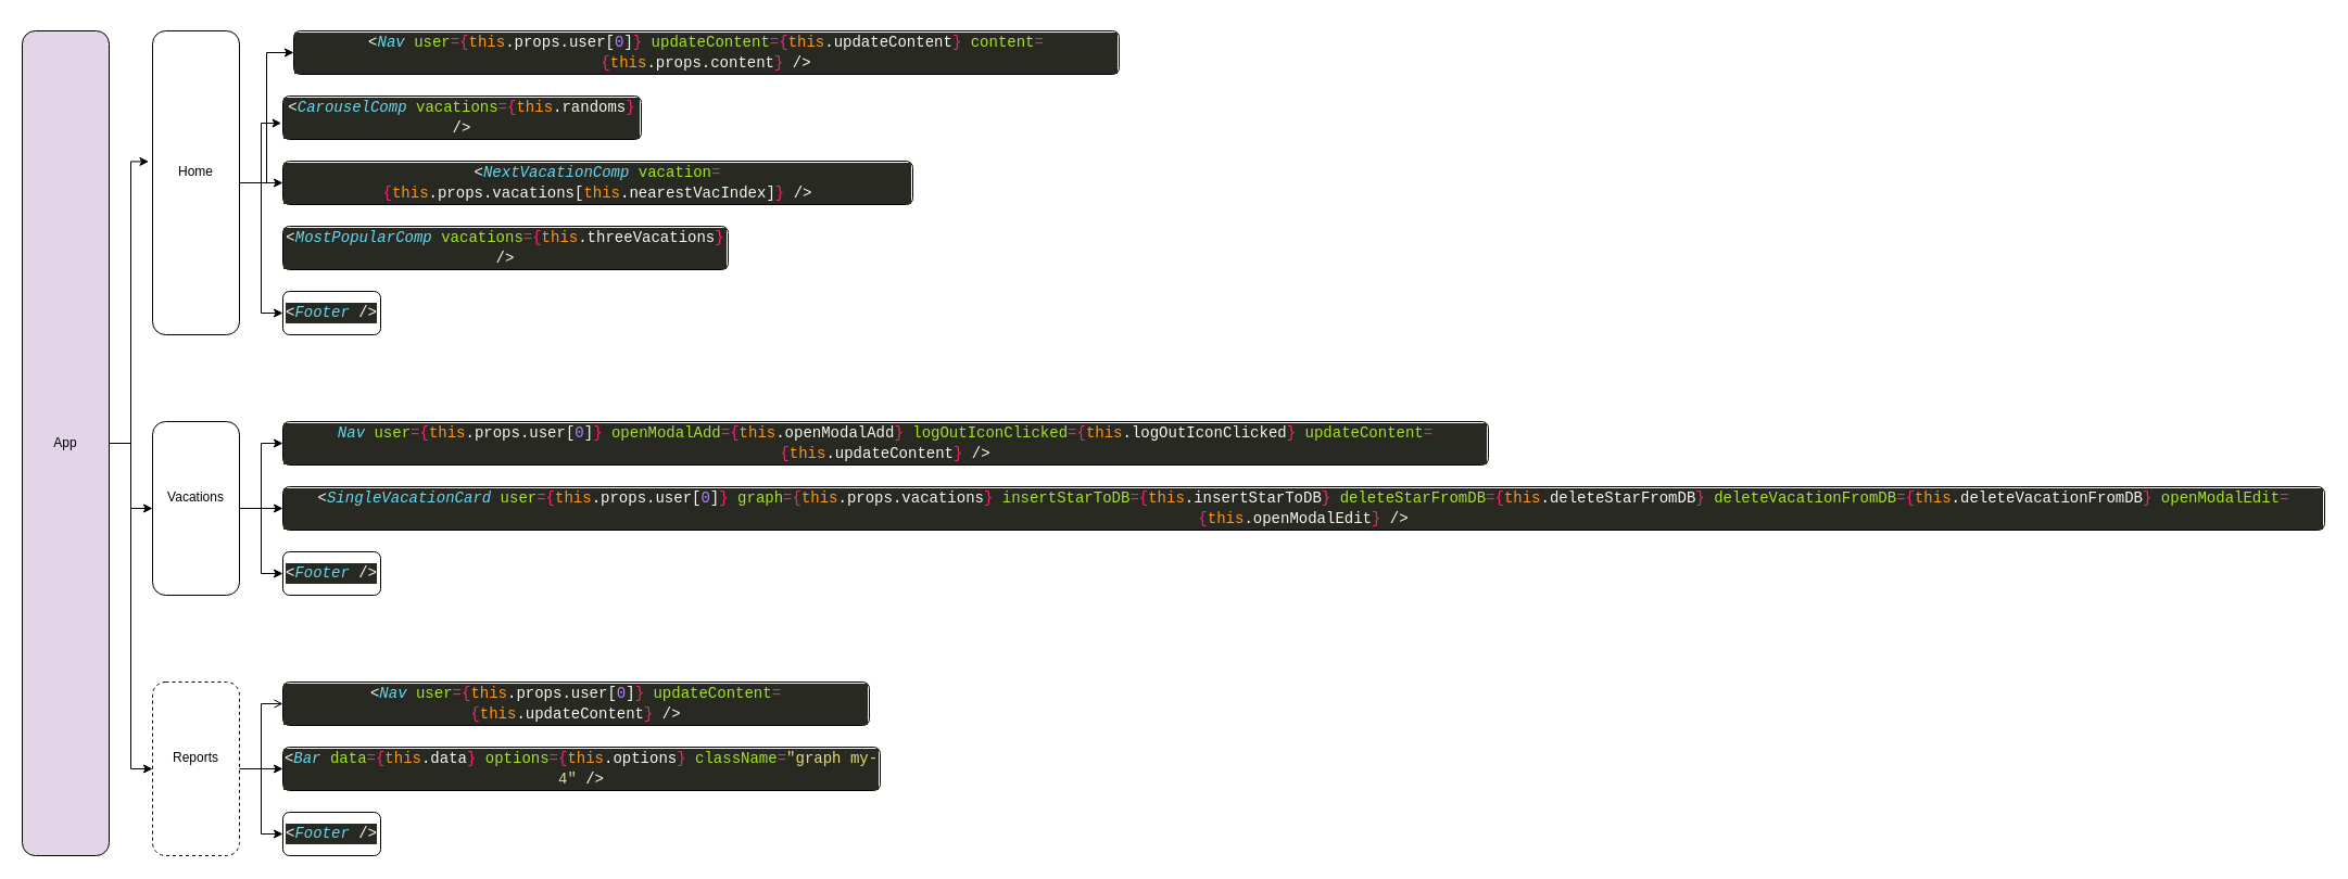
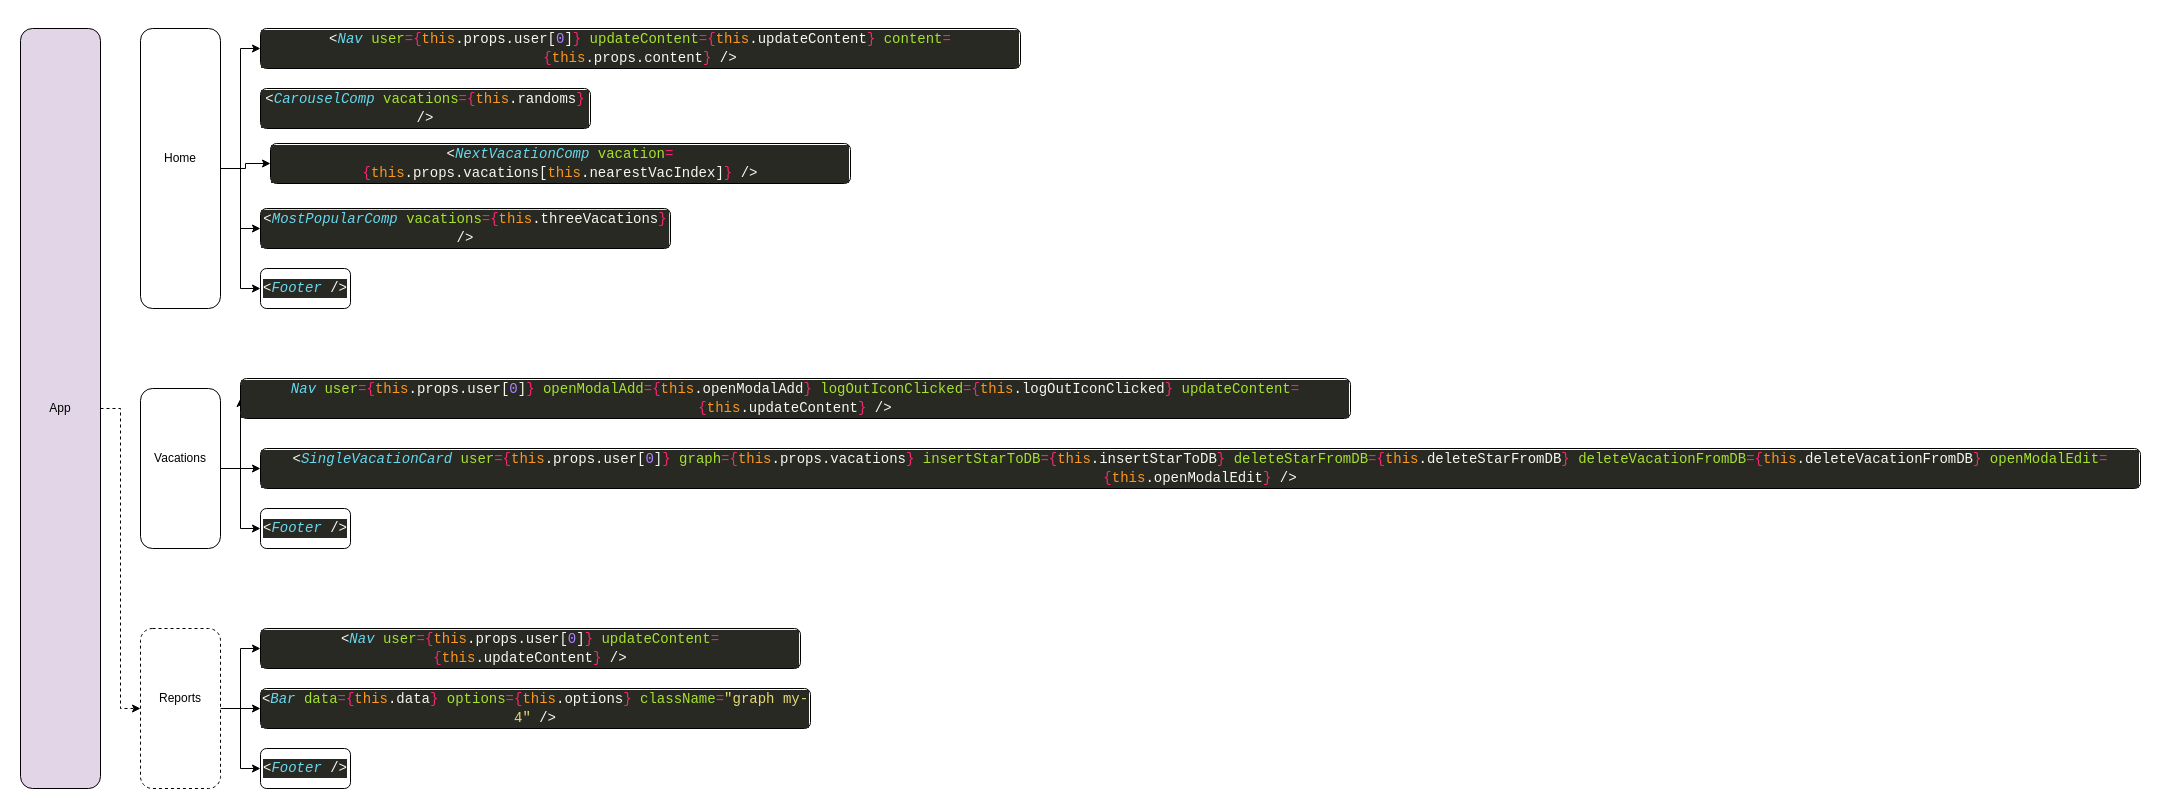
- <mxCell id="8" value="&#10;&#10;&lt;div style=&quot;color: rgb(248, 248, 242); background-color: rgb(40, 41, 35); font-family: consolas, &amp;quot;courier new&amp;quot;, monospace; font-weight: normal; font-size: 14px; line-height: 19px;&quot;&gt;&lt;div&gt;&lt;span style=&quot;color: #f8f8f2&quot;&gt;&amp;lt;&lt;/span&gt;&lt;span style=&quot;color: #66d9ef ; font-style: italic&quot;&gt;Nav&lt;/span&gt;&lt;span style=&quot;color: #f8f8f2&quot;&gt; &lt;/span&gt;&lt;span style=&quot;color: #a6e22e&quot;&gt;user&lt;/span&gt;&lt;span style=&quot;color: #f92672&quot;&gt;={&lt;/span&gt;&lt;span style=&quot;color: #fd971f&quot;&gt;this&lt;/span&gt;&lt;span style=&quot;color: #f8f8f2&quot;&gt;.props.user[&lt;/span&gt;&lt;span style=&quot;color: #ae81ff&quot;&gt;0&lt;/span&gt;&lt;span style=&quot;color: #f8f8f2&quot;&gt;]&lt;/span&gt;&lt;span style=&quot;color: #f92672&quot;&gt;}&lt;/span&gt;&lt;span style=&quot;color: #f8f8f2&quot;&gt; &lt;/span&gt;&lt;span style=&quot;color: #a6e22e&quot;&gt;updateContent&lt;/span&gt;&lt;span style=&quot;color: #f92672&quot;&gt;={&lt;/span&gt;&lt;span style=&quot;color: #fd971f&quot;&gt;this&lt;/span&gt;&lt;span style=&quot;color: #f8f8f2&quot;&gt;.updateContent&lt;/span&gt;&lt;span style=&quot;color: #f92672&quot;&gt;}&lt;/span&gt;&lt;span style=&quot;color: #f8f8f2&quot;&gt; &lt;/span&gt;&lt;span style=&quot;color: #a6e22e&quot;&gt;content&lt;/span&gt;&lt;span style=&quot;color: #f92672&quot;&gt;={&lt;/span&gt;&lt;span style=&quot;color: #fd971f&quot;&gt;this&lt;/span&gt;&lt;span style=&quot;color: #f8f8f2&quot;&gt;.props.content&lt;/span&gt;&lt;span style=&quot;color: #f92672&quot;&gt;}&lt;/span&gt;&lt;span style=&quot;color: #f8f8f2&quot;&gt; &lt;/span&gt;&lt;span style=&quot;color: #f8f8f2&quot;&gt;/&amp;gt;&lt;/span&gt;&lt;/div&gt;&lt;/div&gt;&#10;&#10;" style="whiteSpace=wrap;html=1;rounded=1;" parent="1" vertex="1"><mxGeometry x="270" y="20" width="760" height="40" as="geometry" /></mxCell>
+ <mxCell id="8" value="&#10;&#10;&lt;div style=&quot;color: rgb(248, 248, 242); background-color: rgb(40, 41, 35); font-family: consolas, &amp;quot;courier new&amp;quot;, monospace; font-weight: normal; font-size: 14px; line-height: 19px;&quot;&gt;&lt;div&gt;&lt;span style=&quot;color: #f8f8f2&quot;&gt;&amp;lt;&lt;/span&gt;&lt;span style=&quot;color: #66d9ef ; font-style: italic&quot;&gt;Nav&lt;/span&gt;&lt;span style=&quot;color: #f8f8f2&quot;&gt; &lt;/span&gt;&lt;span style=&quot;color: #a6e22e&quot;&gt;user&lt;/span&gt;&lt;span style=&quot;color: #f92672&quot;&gt;={&lt;/span&gt;&lt;span style=&quot;color: #fd971f&quot;&gt;this&lt;/span&gt;&lt;span style=&quot;color: #f8f8f2&quot;&gt;.props.user[&lt;/span&gt;&lt;span style=&quot;color: #ae81ff&quot;&gt;0&lt;/span&gt;&lt;span style=&quot;color: #f8f8f2&quot;&gt;]&lt;/span&gt;&lt;span style=&quot;color: #f92672&quot;&gt;}&lt;/span&gt;&lt;span style=&quot;color: #f8f8f2&quot;&gt; &lt;/span&gt;&lt;span style=&quot;color: #a6e22e&quot;&gt;updateContent&lt;/span&gt;&lt;span style=&quot;color: #f92672&quot;&gt;={&lt;/span&gt;&lt;span style=&quot;color: #fd971f&quot;&gt;this&lt;/span&gt;&lt;span style=&quot;color: #f8f8f2&quot;&gt;.updateContent&lt;/span&gt;&lt;span style=&quot;color: #f92672&quot;&gt;}&lt;/span&gt;&lt;span style=&quot;color: #f8f8f2&quot;&gt; &lt;/span&gt;&lt;span style=&quot;color: #a6e22e&quot;&gt;content&lt;/span&gt;&lt;span style=&quot;color: #f92672&quot;&gt;={&lt;/span&gt;&lt;span style=&quot;color: #fd971f&quot;&gt;this&lt;/span&gt;&lt;span style=&quot;color: #f8f8f2&quot;&gt;.props.content&lt;/span&gt;&lt;span style=&quot;color: #f92672&quot;&gt;}&lt;/span&gt;&lt;span style=&quot;color: #f8f8f2&quot;&gt; &lt;/span&gt;&lt;span style=&quot;color: #f8f8f2&quot;&gt;/&amp;gt;&lt;/span&gt;&lt;/div&gt;&lt;/div&gt;&#10;&#10;" style="whiteSpace=wrap;html=1;rounded=1;" parent="1" vertex="1"><mxGeometry x="260" y="20" width="760" height="40" as="geometry" /></mxCell>
- <mxCell id="4" style="edgeStyle=orthogonalEdgeStyle;rounded=0;orthogonalLoop=1;jettySize=auto;html=1;entryX=-0.004;entryY=0.625;entryDx=0;entryDy=0;entryPerimeter=0;" parent="1" source="7" target="12" edge="1"><mxGeometry relative="1" as="geometry" /></mxCell>
- <mxCell id="11" value="&lt;div style=&quot;color: rgb(248 , 248 , 242) ; background-color: rgb(40 , 41 , 35) ; font-family: &amp;#34;consolas&amp;#34; , &amp;#34;courier new&amp;#34; , monospace ; font-size: 14px ; line-height: 19px&quot;&gt;&amp;lt;&lt;span style=&quot;color: #66d9ef ; font-style: italic&quot;&gt;NextVacationComp&lt;/span&gt; &lt;span style=&quot;color: #a6e22e&quot;&gt;vacation&lt;/span&gt;&lt;span style=&quot;color: #f92672&quot;&gt;={&lt;/span&gt;&lt;span style=&quot;color: #fd971f&quot;&gt;this&lt;/span&gt;.props.vacations[&lt;span style=&quot;color: #fd971f&quot;&gt;this&lt;/span&gt;.nearestVacIndex]&lt;span style=&quot;color: #f92672&quot;&gt;}&lt;/span&gt; /&amp;gt;&lt;/div&gt;" style="whiteSpace=wrap;html=1;rounded=1;" parent="1" vertex="1"><mxGeometry x="260" y="140" width="580" height="40" as="geometry" /></mxCell>
+ <mxCell id="11" value="&lt;div style=&quot;color: rgb(248 , 248 , 242) ; background-color: rgb(40 , 41 , 35) ; font-family: &amp;#34;consolas&amp;#34; , &amp;#34;courier new&amp;#34; , monospace ; font-size: 14px ; line-height: 19px&quot;&gt;&amp;lt;&lt;span style=&quot;color: #66d9ef ; font-style: italic&quot;&gt;NextVacationComp&lt;/span&gt; &lt;span style=&quot;color: #a6e22e&quot;&gt;vacation&lt;/span&gt;&lt;span style=&quot;color: #f92672&quot;&gt;={&lt;/span&gt;&lt;span style=&quot;color: #fd971f&quot;&gt;this&lt;/span&gt;.props.vacations[&lt;span style=&quot;color: #fd971f&quot;&gt;this&lt;/span&gt;.nearestVacIndex]&lt;span style=&quot;color: #f92672&quot;&gt;}&lt;/span&gt; /&amp;gt;&lt;/div&gt;" style="whiteSpace=wrap;html=1;rounded=1;" parent="1" vertex="1"><mxGeometry x="270" y="135" width="580" height="40" as="geometry" /></mxCell>
+ <mxCell id="5" style="edgeStyle=orthogonalEdgeStyle;rounded=0;orthogonalLoop=1;jettySize=auto;html=1;entryX=0;entryY=0.5;entryDx=0;entryDy=0;" parent="1" source="7" target="10" edge="1"><mxGeometry relative="1" as="geometry" /></mxCell>
- <mxCell id="10" value="&lt;div style=&quot;color: rgb(248 , 248 , 242) ; background-color: rgb(40 , 41 , 35) ; font-family: &amp;#34;consolas&amp;#34; , &amp;#34;courier new&amp;#34; , monospace ; font-size: 14px ; line-height: 19px&quot;&gt;&amp;lt;&lt;span style=&quot;color: #66d9ef ; font-style: italic&quot;&gt;MostPopularComp&lt;/span&gt; &lt;span style=&quot;color: #a6e22e&quot;&gt;vacations&lt;/span&gt;&lt;span style=&quot;color: #f92672&quot;&gt;={&lt;/span&gt;&lt;span style=&quot;color: #fd971f&quot;&gt;this&lt;/span&gt;.threeVacations&lt;span style=&quot;color: #f92672&quot;&gt;}&lt;/span&gt; /&amp;gt;&lt;/div&gt;" style="whiteSpace=wrap;html=1;rounded=1;" parent="1" vertex="1"><mxGeometry x="260" y="200" width="410" height="40" as="geometry" /></mxCell>
+ <mxCell id="10" value="&lt;div style=&quot;color: rgb(248 , 248 , 242) ; background-color: rgb(40 , 41 , 35) ; font-family: &amp;#34;consolas&amp;#34; , &amp;#34;courier new&amp;#34; , monospace ; font-size: 14px ; line-height: 19px&quot;&gt;&amp;lt;&lt;span style=&quot;color: #66d9ef ; font-style: italic&quot;&gt;MostPopularComp&lt;/span&gt; &lt;span style=&quot;color: #a6e22e&quot;&gt;vacations&lt;/span&gt;&lt;span style=&quot;color: #f92672&quot;&gt;={&lt;/span&gt;&lt;span style=&quot;color: #fd971f&quot;&gt;this&lt;/span&gt;.threeVacations&lt;span style=&quot;color: #f92672&quot;&gt;}&lt;/span&gt; /&amp;gt;&lt;/div&gt;" style="whiteSpace=wrap;html=1;rounded=1;fillColor=#e1d5e7;" parent="1" vertex="1"><mxGeometry x="260" y="200" width="410" height="40" as="geometry" /></mxCell>
- <mxCell id="27" style="edgeStyle=orthogonalEdgeStyle;rounded=0;orthogonalLoop=1;jettySize=auto;html=1;entryX=-0.044;entryY=0.43;entryDx=0;entryDy=0;entryPerimeter=0;" parent="1" source="30" target="7" edge="1"><mxGeometry relative="1" as="geometry" /></mxCell>
- <mxCell id="24" value="&#10;&#10;&lt;div style=&quot;color: rgb(248, 248, 242); background-color: rgb(40, 41, 35); font-family: consolas, &amp;quot;courier new&amp;quot;, monospace; font-weight: normal; font-size: 14px; line-height: 19px;&quot;&gt;&lt;div&gt;&lt;span style=&quot;color: #66d9ef ; font-style: italic&quot;&gt;Nav&lt;/span&gt;&lt;span style=&quot;color: #f8f8f2&quot;&gt; &lt;/span&gt;&lt;span style=&quot;color: #a6e22e&quot;&gt;user&lt;/span&gt;&lt;span style=&quot;color: #f92672&quot;&gt;={&lt;/span&gt;&lt;span style=&quot;color: #fd971f&quot;&gt;this&lt;/span&gt;&lt;span style=&quot;color: #f8f8f2&quot;&gt;.props.user[&lt;/span&gt;&lt;span style=&quot;color: #ae81ff&quot;&gt;0&lt;/span&gt;&lt;span style=&quot;color: #f8f8f2&quot;&gt;]&lt;/span&gt;&lt;span style=&quot;color: #f92672&quot;&gt;}&lt;/span&gt;&lt;span style=&quot;color: #f8f8f2&quot;&gt; &lt;/span&gt;&lt;span style=&quot;color: #a6e22e&quot;&gt;openModalAdd&lt;/span&gt;&lt;span style=&quot;color: #f92672&quot;&gt;={&lt;/span&gt;&lt;span style=&quot;color: #fd971f&quot;&gt;this&lt;/span&gt;&lt;span style=&quot;color: #f8f8f2&quot;&gt;.openModalAdd&lt;/span&gt;&lt;span style=&quot;color: #f92672&quot;&gt;}&lt;/span&gt;&lt;span style=&quot;color: #f8f8f2&quot;&gt; &lt;/span&gt;&lt;span style=&quot;color: #a6e22e&quot;&gt;logOutIconClicked&lt;/span&gt;&lt;span style=&quot;color: #f92672&quot;&gt;={&lt;/span&gt;&lt;span style=&quot;color: #fd971f&quot;&gt;this&lt;/span&gt;&lt;span style=&quot;color: #f8f8f2&quot;&gt;.logOutIconClicked&lt;/span&gt;&lt;span style=&quot;color: #f92672&quot;&gt;}&lt;/span&gt;&lt;span style=&quot;color: #f8f8f2&quot;&gt; &lt;/span&gt;&lt;span style=&quot;color: #a6e22e&quot;&gt;updateContent&lt;/span&gt;&lt;span style=&quot;color: #f92672&quot;&gt;={&lt;/span&gt;&lt;span style=&quot;color: #fd971f&quot;&gt;this&lt;/span&gt;&lt;span style=&quot;color: #f8f8f2&quot;&gt;.updateContent&lt;/span&gt;&lt;span style=&quot;color: #f92672&quot;&gt;}&lt;/span&gt;&lt;span style=&quot;color: #f8f8f2&quot;&gt; &lt;/span&gt;&lt;span style=&quot;color: #f8f8f2&quot;&gt;/&amp;gt;&lt;/span&gt;&lt;/div&gt;&lt;/div&gt;&#10;&#10;" style="whiteSpace=wrap;html=1;rounded=1;" parent="1" vertex="1"><mxGeometry x="260" y="380" width="1110" height="40" as="geometry" /></mxCell>
+ <mxCell id="24" value="&#10;&#10;&lt;div style=&quot;color: rgb(248, 248, 242); background-color: rgb(40, 41, 35); font-family: consolas, &amp;quot;courier new&amp;quot;, monospace; font-weight: normal; font-size: 14px; line-height: 19px;&quot;&gt;&lt;div&gt;&lt;span style=&quot;color: #66d9ef ; font-style: italic&quot;&gt;Nav&lt;/span&gt;&lt;span style=&quot;color: #f8f8f2&quot;&gt; &lt;/span&gt;&lt;span style=&quot;color: #a6e22e&quot;&gt;user&lt;/span&gt;&lt;span style=&quot;color: #f92672&quot;&gt;={&lt;/span&gt;&lt;span style=&quot;color: #fd971f&quot;&gt;this&lt;/span&gt;&lt;span style=&quot;color: #f8f8f2&quot;&gt;.props.user[&lt;/span&gt;&lt;span style=&quot;color: #ae81ff&quot;&gt;0&lt;/span&gt;&lt;span style=&quot;color: #f8f8f2&quot;&gt;]&lt;/span&gt;&lt;span style=&quot;color: #f92672&quot;&gt;}&lt;/span&gt;&lt;span style=&quot;color: #f8f8f2&quot;&gt; &lt;/span&gt;&lt;span style=&quot;color: #a6e22e&quot;&gt;openModalAdd&lt;/span&gt;&lt;span style=&quot;color: #f92672&quot;&gt;={&lt;/span&gt;&lt;span style=&quot;color: #fd971f&quot;&gt;this&lt;/span&gt;&lt;span style=&quot;color: #f8f8f2&quot;&gt;.openModalAdd&lt;/span&gt;&lt;span style=&quot;color: #f92672&quot;&gt;}&lt;/span&gt;&lt;span style=&quot;color: #f8f8f2&quot;&gt; &lt;/span&gt;&lt;span style=&quot;color: #a6e22e&quot;&gt;logOutIconClicked&lt;/span&gt;&lt;span style=&quot;color: #f92672&quot;&gt;={&lt;/span&gt;&lt;span style=&quot;color: #fd971f&quot;&gt;this&lt;/span&gt;&lt;span style=&quot;color: #f8f8f2&quot;&gt;.logOutIconClicked&lt;/span&gt;&lt;span style=&quot;color: #f92672&quot;&gt;}&lt;/span&gt;&lt;span style=&quot;color: #f8f8f2&quot;&gt; &lt;/span&gt;&lt;span style=&quot;color: #a6e22e&quot;&gt;updateContent&lt;/span&gt;&lt;span style=&quot;color: #f92672&quot;&gt;={&lt;/span&gt;&lt;span style=&quot;color: #fd971f&quot;&gt;this&lt;/span&gt;&lt;span style=&quot;color: #f8f8f2&quot;&gt;.updateContent&lt;/span&gt;&lt;span style=&quot;color: #f92672&quot;&gt;}&lt;/span&gt;&lt;span style=&quot;color: #f8f8f2&quot;&gt; &lt;/span&gt;&lt;span style=&quot;color: #f8f8f2&quot;&gt;/&amp;gt;&lt;/span&gt;&lt;/div&gt;&lt;/div&gt;&#10;&#10;" style="whiteSpace=wrap;html=1;rounded=1;" parent="1" vertex="1"><mxGeometry x="240" y="370" width="1110" height="40" as="geometry" /></mxCell>
- <mxCell id="28" style="edgeStyle=orthogonalEdgeStyle;rounded=0;orthogonalLoop=1;jettySize=auto;html=1;entryX=0;entryY=0.5;entryDx=0;entryDy=0;" parent="1" source="30" target="17" edge="1"><mxGeometry relative="1" as="geometry" /></mxCell>
- <mxCell id="29" style="edgeStyle=orthogonalEdgeStyle;rounded=0;orthogonalLoop=1;jettySize=auto;html=1;entryX=0;entryY=0.5;entryDx=0;entryDy=0;" parent="1" source="30" target="21" edge="1"><mxGeometry relative="1" as="geometry" /></mxCell>
+ <mxCell id="29" style="edgeStyle=orthogonalEdgeStyle;rounded=0;orthogonalLoop=1;jettySize=auto;html=1;entryX=0;entryY=0.5;entryDx=0;entryDy=0;dashed=1;" parent="1" source="30" target="21" edge="1"><mxGeometry relative="1" as="geometry" /></mxCell>
- <mxCell id="18" value="" style="edgeStyle=orthogonalEdgeStyle;rounded=0;orthogonalLoop=1;jettySize=auto;html=1;endArrow=open;" parent="1" source="21" target="13" edge="1"><mxGeometry relative="1" as="geometry" /></mxCell>
+ <mxCell id="18" value="" style="edgeStyle=orthogonalEdgeStyle;rounded=0;orthogonalLoop=1;jettySize=auto;html=1;" parent="1" source="21" target="13" edge="1"><mxGeometry relative="1" as="geometry" /></mxCell>
